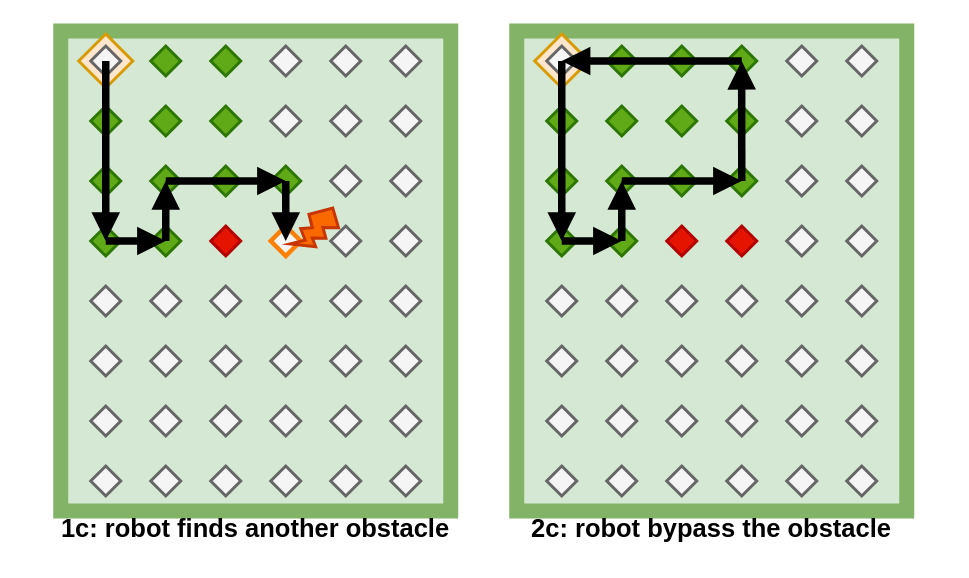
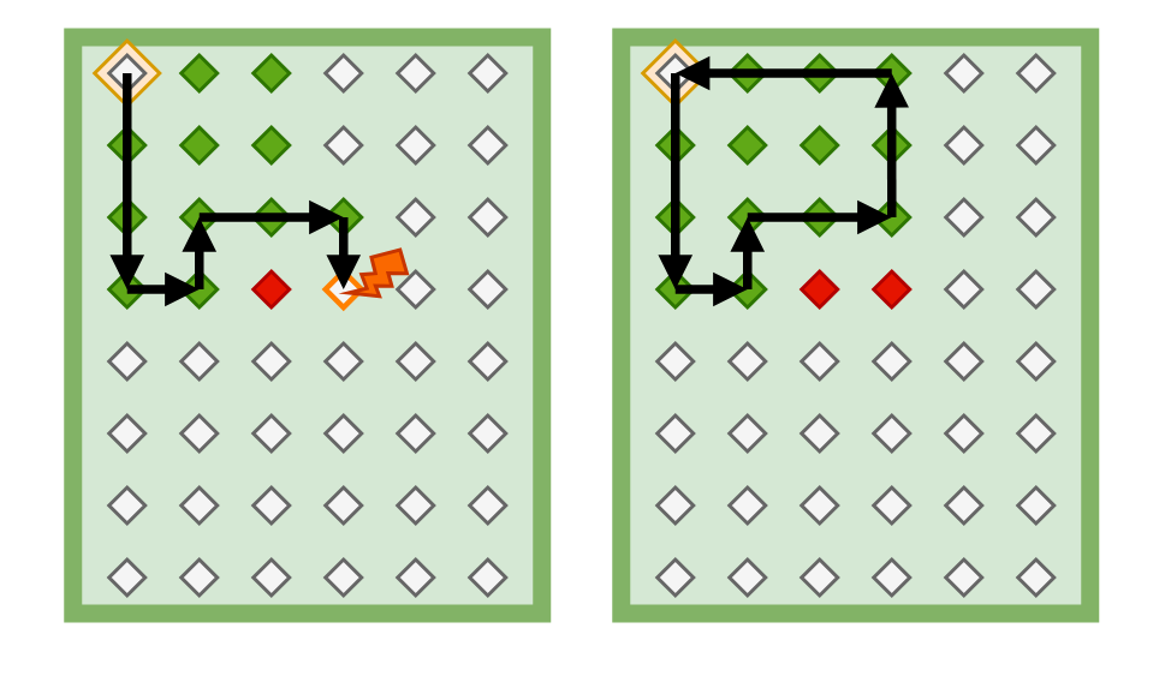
- <mxCell id="54" value="1c: robot finds another obstacle" style="text;html=1;strokeColor=none;fillColor=none;align=center;verticalAlign=middle;whiteSpace=wrap;rounded=0;fontStyle=1;fontSize=17;" parent="1" vertex="1"><mxGeometry y="343" width="300" height="20" as="geometry" x="20" /></mxCell>
- <mxCell id="114" value="2c: robot bypass the obstacle" style="text;html=1;strokeColor=none;fillColor=none;align=center;verticalAlign=middle;whiteSpace=wrap;rounded=0;fontStyle=1;fontSize=17;" parent="1" vertex="1"><mxGeometry x="324" y="343" width="300" height="20" as="geometry" /></mxCell>
